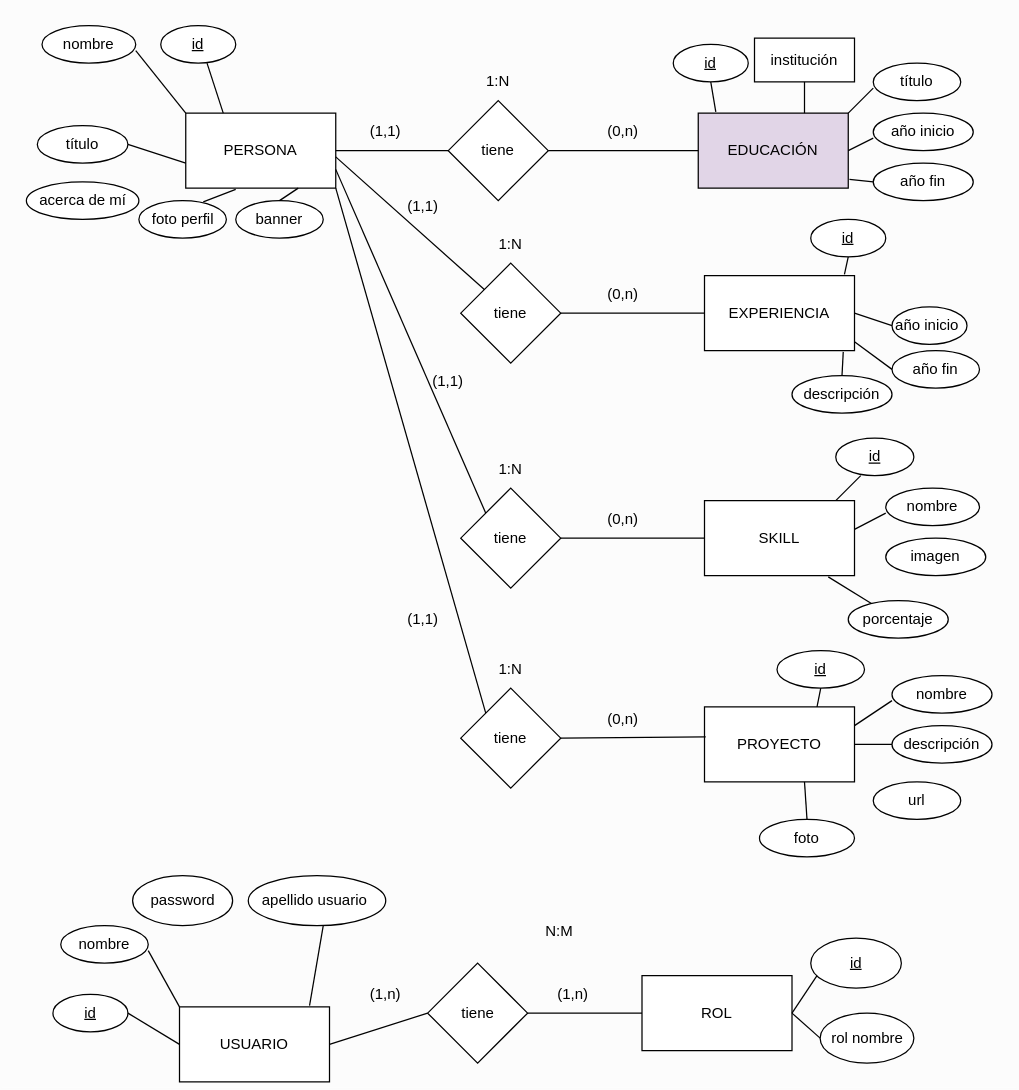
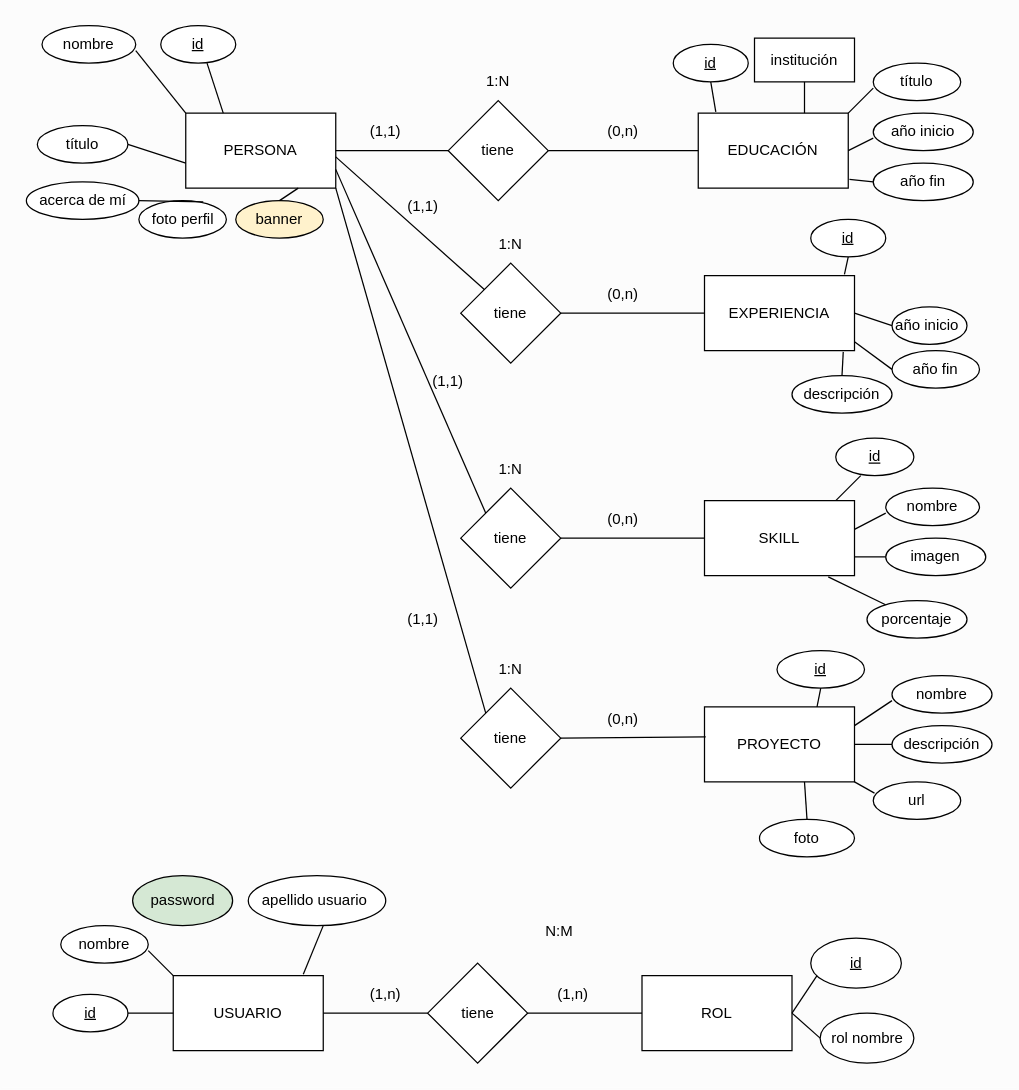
- <mxCell id="14" value="EDUCACIÓN" style="rounded=0;whiteSpace=wrap;html=1;fillColor=#e1d5e7;" parent="1" vertex="1"><mxGeometry x="558" y="90" width="120" height="60" as="geometry" /></mxCell>
+ <mxCell id="14" value="EDUCACIÓN" style="rounded=0;whiteSpace=wrap;html=1;" parent="1" vertex="1"><mxGeometry x="558" y="90" width="120" height="60" as="geometry" /></mxCell>
- <mxCell id="10" value="" style="endArrow=none;html=1;rounded=0;entryX=0.333;entryY=1.017;entryDx=0;entryDy=0;entryPerimeter=0;exitX=0.736;exitY=0.033;exitDx=0;exitDy=0;exitPerimeter=0;" parent="1" source="7" target="2" edge="1"><mxGeometry width="50" height="50" relative="1" as="geometry"><mxPoint x="168" y="160" as="sourcePoint" /><mxPoint x="228" y="130" as="targetPoint" /></mxGeometry></mxCell>
+ <mxCell id="10" value="" style="endArrow=none;html=1;rounded=0;exitX=0.736;exitY=0.033;exitDx=0;exitDy=0;exitPerimeter=0;" parent="1" source="7" target="6" edge="1"><mxGeometry width="50" height="50" relative="1" as="geometry"><mxPoint x="168" y="160" as="sourcePoint" /><mxPoint x="228" y="130" as="targetPoint" /></mxGeometry></mxCell>
- <mxCell id="8" value="banner" style="ellipse;whiteSpace=wrap;html=1;" parent="1" vertex="1"><mxGeometry x="188" y="160" width="70" height="30" as="geometry" /></mxCell>
+ <mxCell id="8" value="banner" style="ellipse;whiteSpace=wrap;html=1;fillColor=#fff2cc;" parent="1" vertex="1"><mxGeometry x="188" y="160" width="70" height="30" as="geometry" /></mxCell>
+ <mxCell id="41" value="" style="endArrow=none;html=1;rounded=0;exitX=1;exitY=0.75;exitDx=0;exitDy=0;entryX=0;entryY=0.5;entryDx=0;entryDy=0;entryPerimeter=0;" parent="1" source="34" target="37" edge="1"><mxGeometry width="50" height="50" relative="1" as="geometry"><mxPoint x="658" y="500" as="sourcePoint" /><mxPoint x="708" y="450" as="targetPoint" /></mxGeometry></mxCell>
- <mxCell id="38" value="porcentaje" style="ellipse;whiteSpace=wrap;html=1;" parent="1" vertex="1"><mxGeometry x="678" y="480" width="80" height="30" as="geometry" /></mxCell>
+ <mxCell id="38" value="porcentaje" style="ellipse;whiteSpace=wrap;html=1;" parent="1" vertex="1"><mxGeometry x="693" y="480" width="80" height="30" as="geometry" /></mxCell>
+ <mxCell id="52" value="" style="endArrow=none;html=1;rounded=0;exitX=1;exitY=1;exitDx=0;exitDy=0;entryX=0.014;entryY=0.3;entryDx=0;entryDy=0;entryPerimeter=0;" parent="1" source="43" target="47" edge="1"><mxGeometry width="50" height="50" relative="1" as="geometry"><mxPoint x="644" y="690" as="sourcePoint" /><mxPoint x="694" y="640" as="targetPoint" /></mxGeometry></mxCell>
- <mxCell id="70" value="password" style="ellipse;whiteSpace=wrap;html=1;" parent="1" vertex="1"><mxGeometry x="105.5" y="700" width="80" height="40" as="geometry" /></mxCell>
+ <mxCell id="70" value="password" style="ellipse;whiteSpace=wrap;html=1;fillColor=#d5e8d4;" parent="1" vertex="1"><mxGeometry x="105.5" y="700" width="80" height="40" as="geometry" /></mxCell>
- <mxCell id="66" value="USUARIO" style="rounded=0;whiteSpace=wrap;html=1;" parent="1" vertex="1"><mxGeometry x="143" y="805" width="120" height="60" as="geometry" /></mxCell>
+ <mxCell id="66" value="USUARIO" style="rounded=0;whiteSpace=wrap;html=1;" parent="1" vertex="1"><mxGeometry x="138" y="780" width="120" height="60" as="geometry" /></mxCell>
